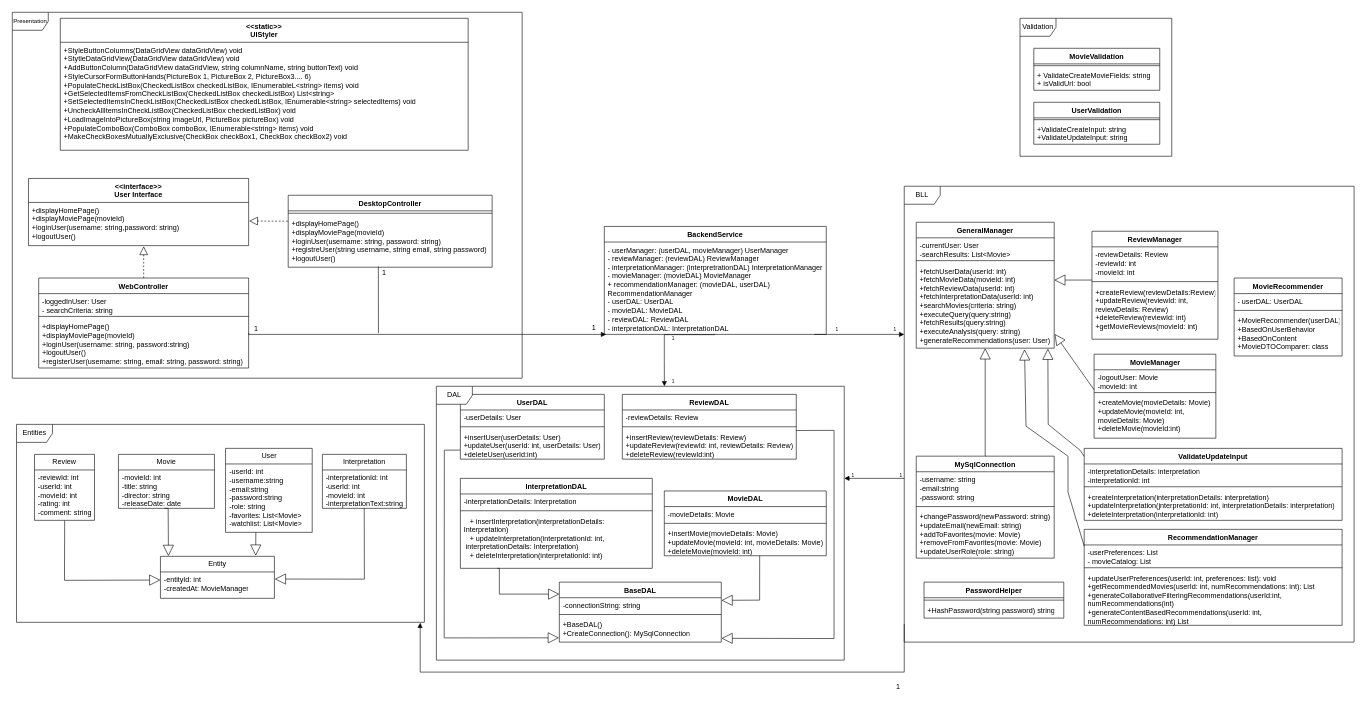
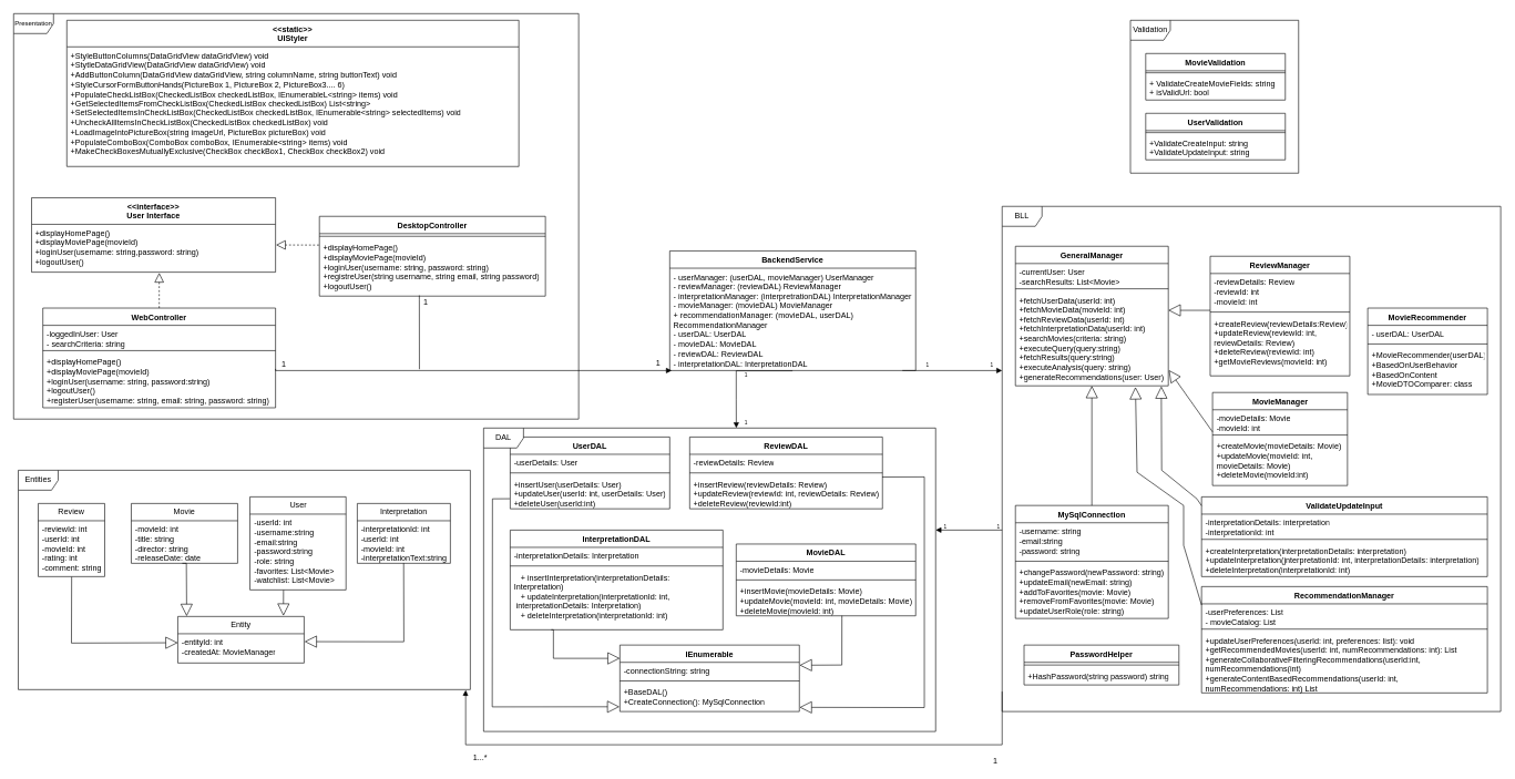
- <mxCell id="44" value="-logoutUser: Movie&lt;div&gt;-movieId: int&lt;/div&gt;" style="text;strokeColor=none;fillColor=none;align=left;verticalAlign=top;spacingLeft=4;spacingRight=4;overflow=hidden;rotatable=0;points=[[0,0.5],[1,0.5]];portConstraint=eastwest;whiteSpace=wrap;html=1;" parent="43" vertex="1"><mxGeometry y="26" width="203" height="34" as="geometry" /></mxCell>
+ <mxCell id="44" value="-movieDetails: Movie&lt;div&gt;-movieId: int&lt;/div&gt;" style="text;strokeColor=none;fillColor=none;align=left;verticalAlign=top;spacingLeft=4;spacingRight=4;overflow=hidden;rotatable=0;points=[[0,0.5],[1,0.5]];portConstraint=eastwest;whiteSpace=wrap;html=1;" parent="43" vertex="1"><mxGeometry y="26" width="203" height="34" as="geometry" /></mxCell>
- <mxCell id="90" value="BaseDAL" style="swimlane;fontStyle=1;align=center;verticalAlign=top;childLayout=stackLayout;horizontal=1;startSize=26;horizontalStack=0;resizeParent=1;resizeParentMax=0;resizeLast=0;collapsible=1;marginBottom=0;whiteSpace=wrap;html=1;" parent="1" vertex="1"><mxGeometry x="932" y="970" width="270" height="100" as="geometry" /></mxCell>
+ <mxCell id="90" value="IEnumerable" style="swimlane;fontStyle=1;align=center;verticalAlign=top;childLayout=stackLayout;horizontal=1;startSize=26;horizontalStack=0;resizeParent=1;resizeParentMax=0;resizeLast=0;collapsible=1;marginBottom=0;whiteSpace=wrap;html=1;" parent="1" vertex="1"><mxGeometry x="932" y="970" width="270" height="100" as="geometry" /></mxCell>
+ <mxCell id="67" value="1...*" style="text;html=1;align=center;verticalAlign=middle;whiteSpace=wrap;rounded=0;" parent="1" vertex="1"><mxGeometry x="707" y="1130" width="30" height="20" as="geometry" /></mxCell>
